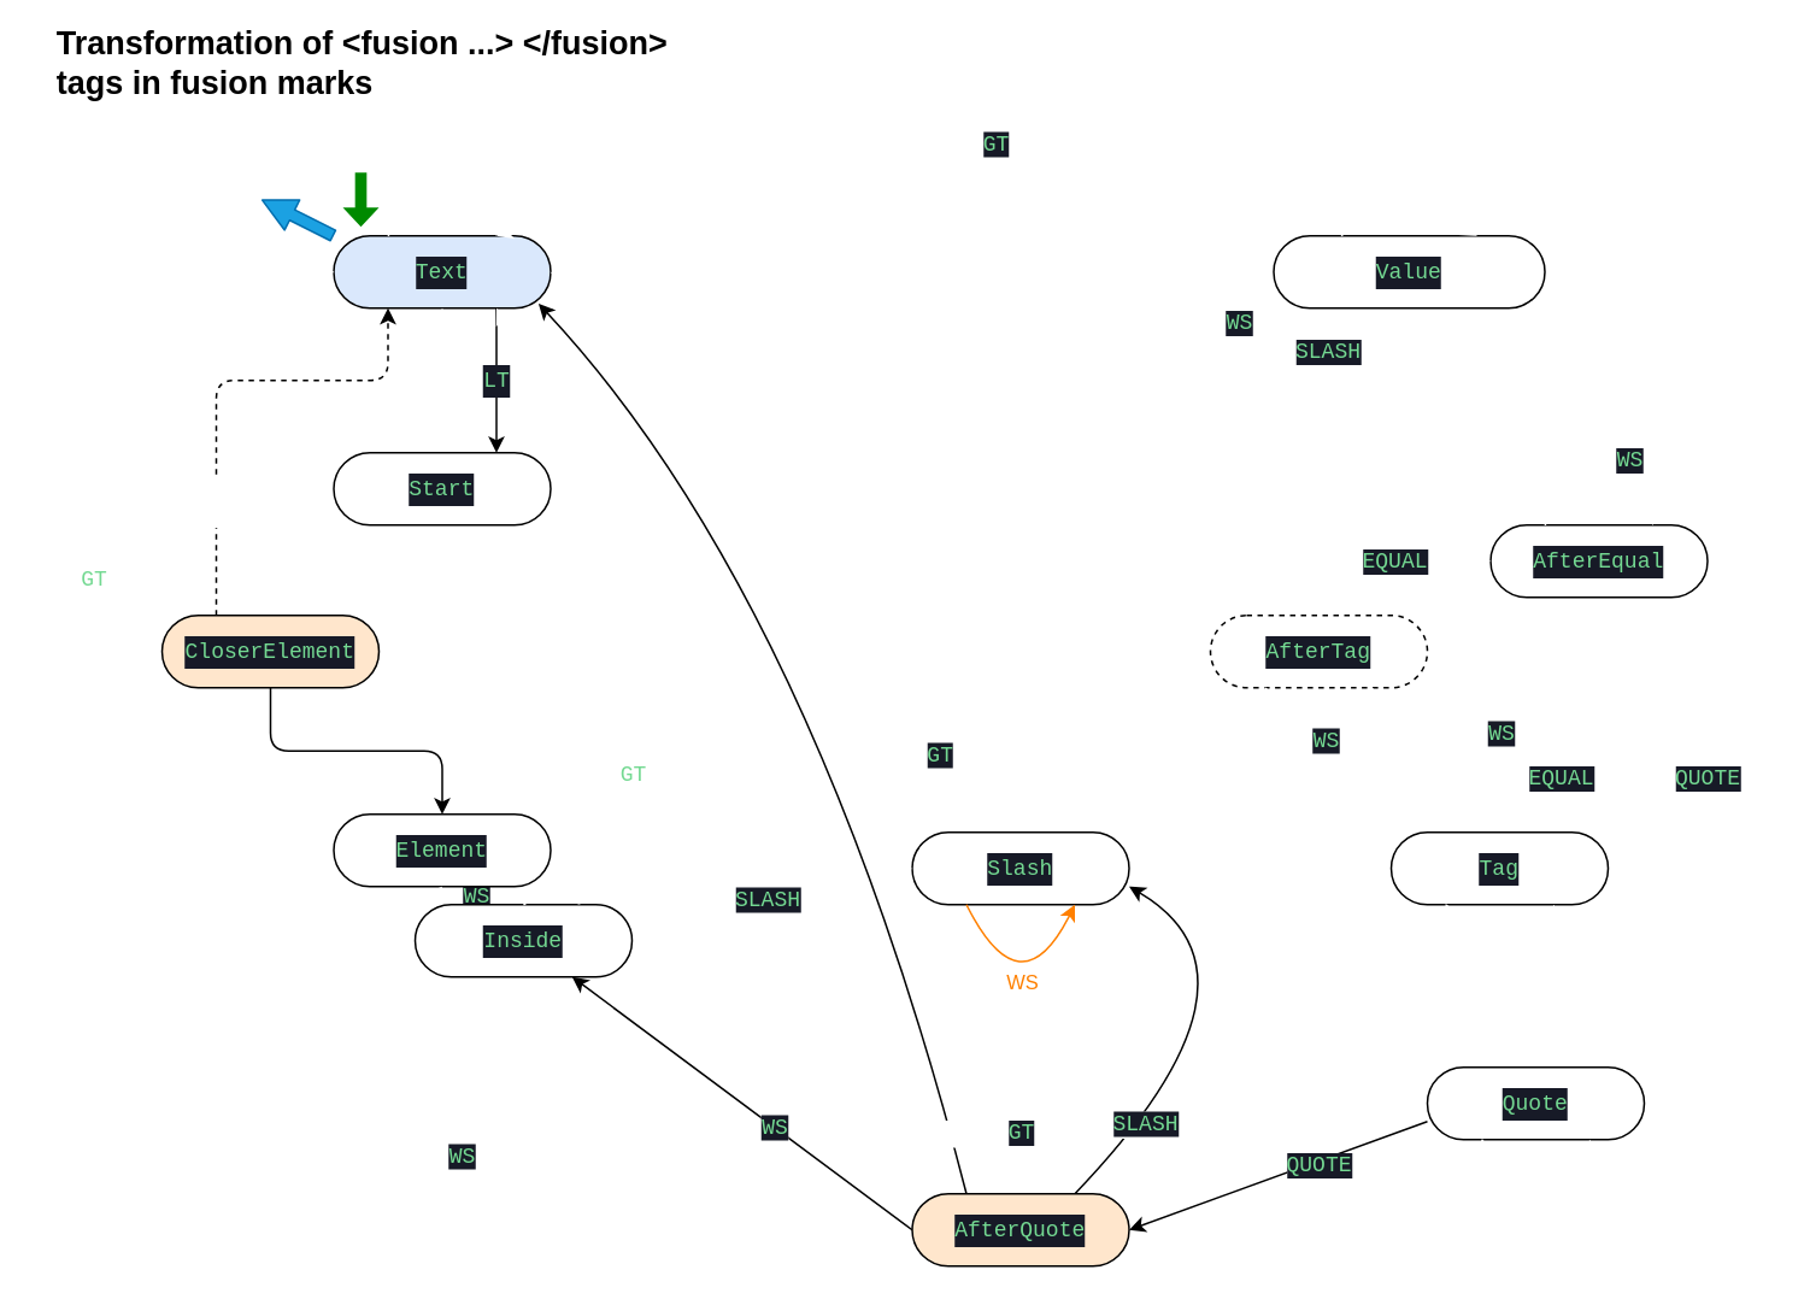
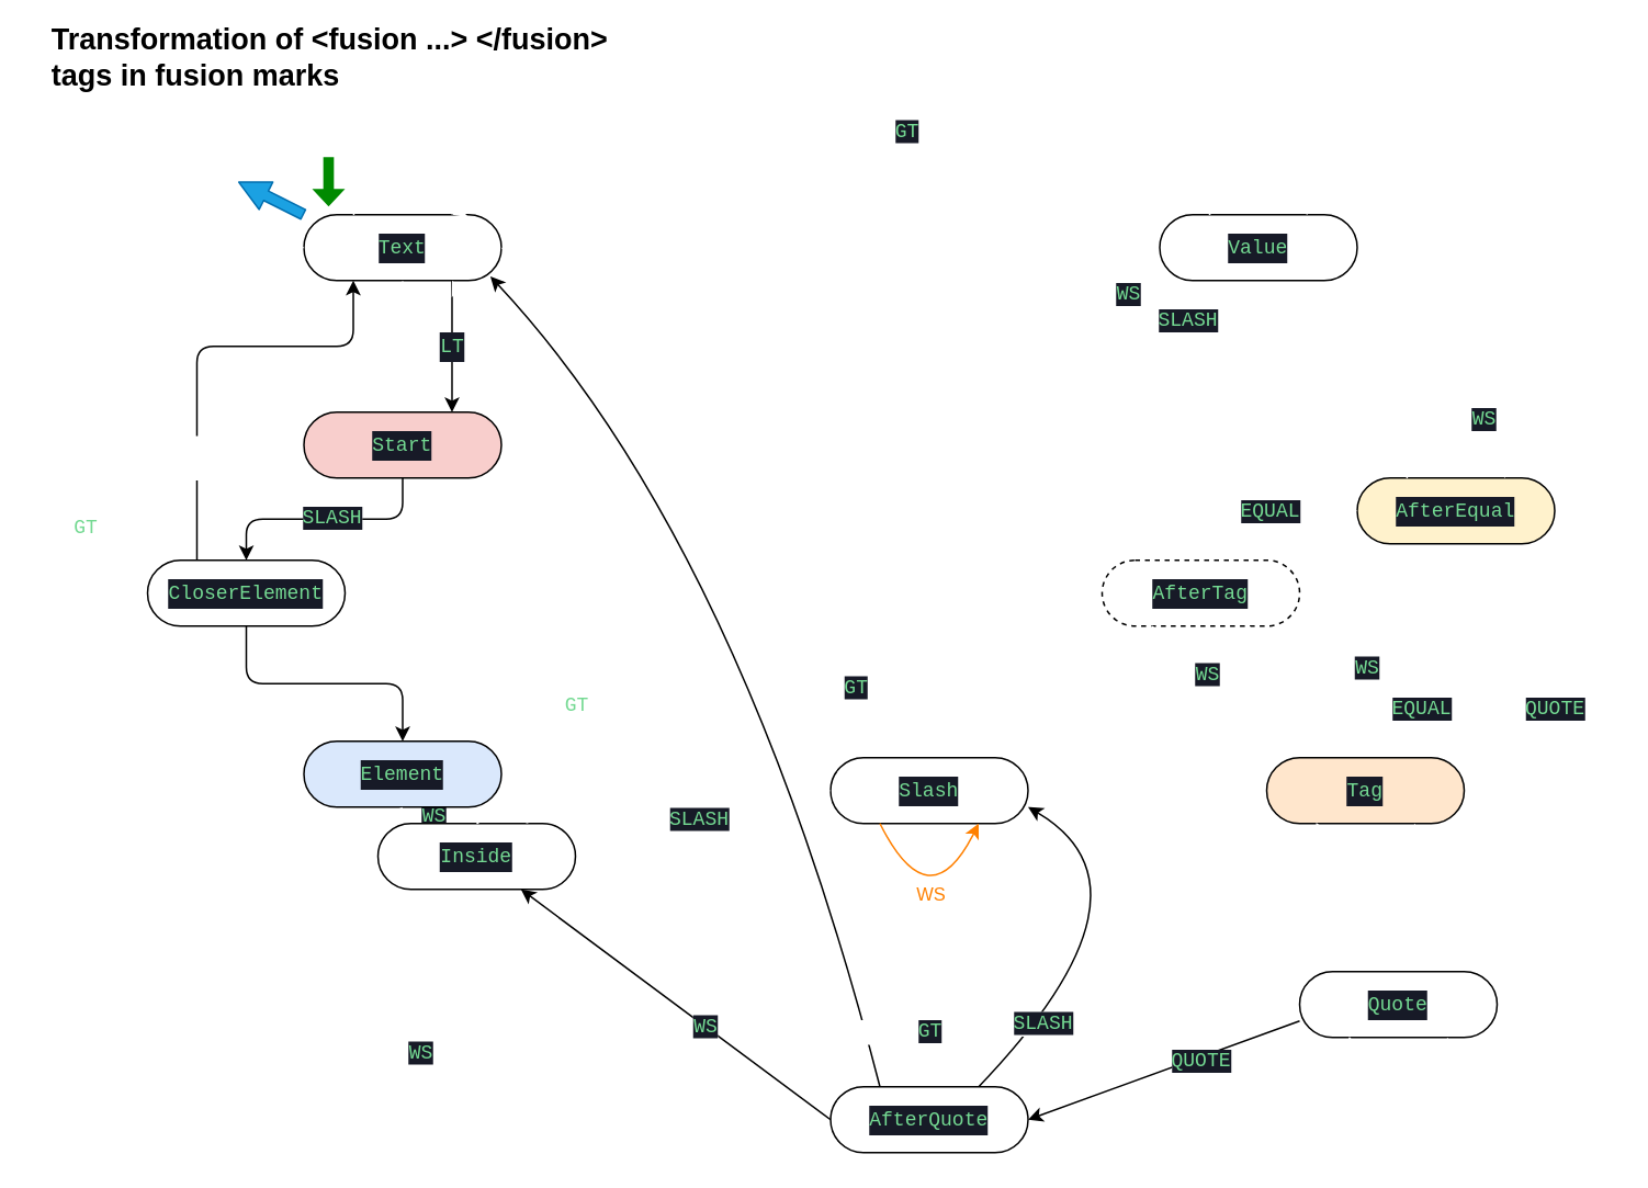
- <mxCell id="3" value="&lt;div style=&quot;color: rgb(229 , 229 , 229) ; background-color: rgb(23 , 26 , 39) ; font-family: &amp;#34;menlo&amp;#34; , &amp;#34;monaco&amp;#34; , &amp;#34;courier new&amp;#34; , monospace ; line-height: 18px&quot;&gt;&lt;span style=&quot;color: #74d992&quot;&gt;Text&lt;/span&gt;&lt;/div&gt;" style="rounded=1;whiteSpace=wrap;html=1;arcSize=50;fillColor=#dae8fc;" parent="1" vertex="1"><mxGeometry x="175" y="130" width="120" height="40" as="geometry" /></mxCell>
+ <mxCell id="3" value="&lt;div style=&quot;color: rgb(229 , 229 , 229) ; background-color: rgb(23 , 26 , 39) ; font-family: &amp;#34;menlo&amp;#34; , &amp;#34;monaco&amp;#34; , &amp;#34;courier new&amp;#34; , monospace ; line-height: 18px&quot;&gt;&lt;span style=&quot;color: #74d992&quot;&gt;Text&lt;/span&gt;&lt;/div&gt;" style="rounded=1;whiteSpace=wrap;html=1;arcSize=50;" parent="1" vertex="1"><mxGeometry x="175" y="130" width="120" height="40" as="geometry" /></mxCell>
- <mxCell id="40" value="&lt;div style=&quot;background-color: rgb(23 , 26 , 39) ; font-family: &amp;#34;menlo&amp;#34; , &amp;#34;monaco&amp;#34; , &amp;#34;courier new&amp;#34; , monospace ; line-height: 18px&quot;&gt;&lt;span style=&quot;color: rgb(116 , 217 , 146)&quot;&gt;Value&lt;/span&gt;&lt;br&gt;&lt;/div&gt;" style="rounded=1;whiteSpace=wrap;html=1;arcSize=50;" parent="1" vertex="1"><mxGeometry x="695" y="130" width="150" height="40" as="geometry" /></mxCell>
+ <mxCell id="40" value="&lt;div style=&quot;background-color: rgb(23 , 26 , 39) ; font-family: &amp;#34;menlo&amp;#34; , &amp;#34;monaco&amp;#34; , &amp;#34;courier new&amp;#34; , monospace ; line-height: 18px&quot;&gt;&lt;span style=&quot;color: rgb(116 , 217 , 146)&quot;&gt;Value&lt;/span&gt;&lt;br&gt;&lt;/div&gt;" style="rounded=1;whiteSpace=wrap;html=1;arcSize=50;" parent="1" vertex="1"><mxGeometry x="695" y="130" width="120" height="40" as="geometry" /></mxCell>
- <mxCell id="77" style="edgeStyle=orthogonalEdgeStyle;html=1;exitX=0.25;exitY=0;exitDx=0;exitDy=0;entryX=0.25;entryY=1;entryDx=0;entryDy=0;dashed=1;" parent="1" source="79" target="3" edge="1"><mxGeometry relative="1" as="geometry"><Array as="points"><mxPoint x="110" y="210" /><mxPoint x="205" y="210" /></Array></mxGeometry></mxCell>
+ <mxCell id="77" style="edgeStyle=orthogonalEdgeStyle;html=1;exitX=0.25;exitY=0;exitDx=0;exitDy=0;entryX=0.25;entryY=1;entryDx=0;entryDy=0;" parent="1" source="79" target="3" edge="1"><mxGeometry relative="1" as="geometry"><Array as="points"><mxPoint x="110" y="210" /><mxPoint x="205" y="210" /></Array></mxGeometry></mxCell>
- <mxCell id="9" value="&lt;div style=&quot;color: rgb(229 , 229 , 229) ; background-color: rgb(23 , 26 , 39) ; font-family: &amp;#34;menlo&amp;#34; , &amp;#34;monaco&amp;#34; , &amp;#34;courier new&amp;#34; , monospace ; line-height: 18px&quot;&gt;&lt;span style=&quot;color: #74d992&quot;&gt;Start&lt;/span&gt;&lt;/div&gt;" style="rounded=1;whiteSpace=wrap;html=1;arcSize=50;" parent="1" vertex="1"><mxGeometry x="175" y="250" width="120" height="40" as="geometry" /></mxCell>
+ <mxCell id="9" value="&lt;div style=&quot;color: rgb(229 , 229 , 229) ; background-color: rgb(23 , 26 , 39) ; font-family: &amp;#34;menlo&amp;#34; , &amp;#34;monaco&amp;#34; , &amp;#34;courier new&amp;#34; , monospace ; line-height: 18px&quot;&gt;&lt;span style=&quot;color: #74d992&quot;&gt;Start&lt;/span&gt;&lt;/div&gt;" style="rounded=1;whiteSpace=wrap;html=1;arcSize=50;fillColor=#f8cecc;" parent="1" vertex="1"><mxGeometry x="175" y="250" width="120" height="40" as="geometry" /></mxCell>
- <mxCell id="4" value="nameStarterChar" style="edgeStyle=none;curved=1;html=1;exitX=0.75;exitY=1;exitDx=0;exitDy=0;fontColor=#FFFFFF;strokeColor=#FFFFFF;" parent="1" source="9" target="86" edge="1"><mxGeometry relative="1" as="geometry" /></mxCell>
+ <mxCell id="4" value="nameStarterChar" style="edgeStyle=none;curved=1;html=1;exitX=0.75;exitY=1;exitDx=0;exitDy=0;fontColor=#FFFFFF;strokeColor=#FFFFFF;entryX=0.75;entryY=0;entryDx=0;entryDy=0;" parent="1" source="9" target="14" edge="1"><mxGeometry relative="1" as="geometry" /></mxCell>
- <mxCell id="30" value="&lt;div style=&quot;color: rgb(229 , 229 , 229) ; background-color: rgb(23 , 26 , 39) ; font-family: &amp;#34;menlo&amp;#34; , &amp;#34;monaco&amp;#34; , &amp;#34;courier new&amp;#34; , monospace ; line-height: 18px&quot;&gt;&lt;span style=&quot;color: #74d992&quot;&gt;AfterEqual&lt;/span&gt;&lt;/div&gt;" style="rounded=1;whiteSpace=wrap;html=1;arcSize=50;" parent="1" vertex="1"><mxGeometry x="815" y="290" width="120" height="40" as="geometry" /></mxCell>
+ <mxCell id="30" value="&lt;div style=&quot;color: rgb(229 , 229 , 229) ; background-color: rgb(23 , 26 , 39) ; font-family: &amp;#34;menlo&amp;#34; , &amp;#34;monaco&amp;#34; , &amp;#34;courier new&amp;#34; , monospace ; line-height: 18px&quot;&gt;&lt;span style=&quot;color: #74d992&quot;&gt;AfterEqual&lt;/span&gt;&lt;/div&gt;" style="rounded=1;whiteSpace=wrap;html=1;arcSize=50;fillColor=#fff2cc;" parent="1" vertex="1"><mxGeometry x="815" y="290" width="120" height="40" as="geometry" /></mxCell>
+ <mxCell id="7" style="edgeStyle=orthogonalEdgeStyle;html=1;exitX=0.5;exitY=1;exitDx=0;exitDy=0;" parent="1" source="9" target="79" edge="1"><mxGeometry relative="1" as="geometry" /></mxCell>
+ <mxCell id="8" value="&lt;span style=&quot;color: rgb(116 , 217 , 146) ; font-family: &amp;#34;menlo&amp;#34; , &amp;#34;monaco&amp;#34; , &amp;#34;courier new&amp;#34; , monospace ; font-size: 12px ; background-color: rgb(23 , 26 , 39)&quot;&gt;SLASH&lt;/span&gt;" style="edgeLabel;html=1;align=center;verticalAlign=middle;resizable=0;points=[];" parent="7" vertex="1" connectable="0"><mxGeometry x="-0.053" y="-1" relative="1" as="geometry"><mxPoint as="offset" /></mxGeometry></mxCell>
- <mxCell id="70" style="edgeStyle=none;curved=1;html=1;exitX=0.25;exitY=0;exitDx=0;exitDy=0;fontColor=#FFFFFF;strokeColor=#FFFFFF;entryX=1;entryY=0.25;entryDx=0;entryDy=0;" parent="1" source="25" target="3" edge="1"><mxGeometry relative="1" as="geometry"><mxPoint x="670" y="320" as="sourcePoint" /><mxPoint x="260" y="110" as="targetPoint" /><Array as="points"><mxPoint x="520" y="170" /></Array></mxGeometry></mxCell>
- <mxCell id="71" value="other (back)" style="edgeLabel;html=1;align=center;verticalAlign=middle;resizable=0;points=[];fontColor=#FFFFFF;" parent="70" vertex="1" connectable="0"><mxGeometry x="-0.786" relative="1" as="geometry"><mxPoint x="6" y="6" as="offset" /></mxGeometry></mxCell>
- <mxCell id="79" value="&lt;div style=&quot;color: rgb(229 , 229 , 229) ; background-color: rgb(23 , 26 , 39) ; font-family: &amp;#34;menlo&amp;#34; , &amp;#34;monaco&amp;#34; , &amp;#34;courier new&amp;#34; , monospace ; line-height: 18px&quot;&gt;&lt;span style=&quot;color: #74d992&quot;&gt;CloserElement&lt;/span&gt;&lt;/div&gt;" style="rounded=1;whiteSpace=wrap;html=1;arcSize=50;fillColor=#ffe6cc;" parent="1" vertex="1"><mxGeometry x="80" y="340" width="120" height="40" as="geometry" /></mxCell>
+ <mxCell id="79" value="&lt;div style=&quot;color: rgb(229 , 229 , 229) ; background-color: rgb(23 , 26 , 39) ; font-family: &amp;#34;menlo&amp;#34; , &amp;#34;monaco&amp;#34; , &amp;#34;courier new&amp;#34; , monospace ; line-height: 18px&quot;&gt;&lt;span style=&quot;color: #74d992&quot;&gt;CloserElement&lt;/span&gt;&lt;/div&gt;" style="rounded=1;whiteSpace=wrap;html=1;arcSize=50;" parent="1" vertex="1"><mxGeometry x="80" y="340" width="120" height="40" as="geometry" /></mxCell>
- <mxCell id="22" style="edgeStyle=orthogonalEdgeStyle;html=1;fontColor=#FFFFFF;strokeColor=#FFFFFF;entryX=1;entryY=0.5;entryDx=0;entryDy=0;exitX=0.5;exitY=0;exitDx=0;exitDy=0;endArrow=none;" parent="1" source="24" target="25" edge="1"><mxGeometry relative="1" as="geometry"><mxPoint x="820" y="470" as="sourcePoint" /></mxGeometry></mxCell>
+ <mxCell id="22" style="edgeStyle=orthogonalEdgeStyle;html=1;fontColor=#FFFFFF;strokeColor=#FFFFFF;entryX=1;entryY=0.5;entryDx=0;entryDy=0;exitX=0.5;exitY=0;exitDx=0;exitDy=0;" parent="1" source="24" target="25" edge="1"><mxGeometry relative="1" as="geometry"><mxPoint x="820" y="470" as="sourcePoint" /></mxGeometry></mxCell>
- <mxCell id="20" style="edgeStyle=orthogonalEdgeStyle;html=1;exitX=0.75;exitY=0;exitDx=0;exitDy=0;entryX=0.5;entryY=1;entryDx=0;entryDy=0;fontColor=#FFFFFF;strokeColor=#FFFFFF;endArrow=diamond;" parent="1" source="24" target="30" edge="1"><mxGeometry relative="1" as="geometry" /></mxCell>
+ <mxCell id="20" style="edgeStyle=orthogonalEdgeStyle;html=1;exitX=0.75;exitY=0;exitDx=0;exitDy=0;entryX=0.5;entryY=1;entryDx=0;entryDy=0;fontColor=#FFFFFF;strokeColor=#FFFFFF;" parent="1" source="24" target="30" edge="1"><mxGeometry relative="1" as="geometry" /></mxCell>
- <mxCell id="14" value="&lt;div style=&quot;color: rgb(229 , 229 , 229) ; background-color: rgb(23 , 26 , 39) ; font-family: &amp;#34;menlo&amp;#34; , &amp;#34;monaco&amp;#34; , &amp;#34;courier new&amp;#34; , monospace ; line-height: 18px&quot;&gt;&lt;span style=&quot;color: #74d992&quot;&gt;Element&lt;/span&gt;&lt;/div&gt;" style="rounded=1;whiteSpace=wrap;html=1;arcSize=50;" parent="1" vertex="1"><mxGeometry x="175" y="450" width="120" height="40" as="geometry" /></mxCell>
+ <mxCell id="14" value="&lt;div style=&quot;color: rgb(229 , 229 , 229) ; background-color: rgb(23 , 26 , 39) ; font-family: &amp;#34;menlo&amp;#34; , &amp;#34;monaco&amp;#34; , &amp;#34;courier new&amp;#34; , monospace ; line-height: 18px&quot;&gt;&lt;span style=&quot;color: #74d992&quot;&gt;Element&lt;/span&gt;&lt;/div&gt;" style="rounded=1;whiteSpace=wrap;html=1;arcSize=50;fillColor=#dae8fc;" parent="1" vertex="1"><mxGeometry x="175" y="450" width="120" height="40" as="geometry" /></mxCell>
- <mxCell id="24" value="&lt;div style=&quot;color: rgb(229 , 229 , 229) ; background-color: rgb(23 , 26 , 39) ; font-family: &amp;#34;menlo&amp;#34; , &amp;#34;monaco&amp;#34; , &amp;#34;courier new&amp;#34; , monospace ; line-height: 18px&quot;&gt;&lt;span style=&quot;color: #74d992&quot;&gt;Tag&lt;/span&gt;&lt;/div&gt;" style="rounded=1;whiteSpace=wrap;html=1;arcSize=50;" parent="1" vertex="1"><mxGeometry x="760" y="460" width="120" height="40" as="geometry" /></mxCell>
+ <mxCell id="24" value="&lt;div style=&quot;color: rgb(229 , 229 , 229) ; background-color: rgb(23 , 26 , 39) ; font-family: &amp;#34;menlo&amp;#34; , &amp;#34;monaco&amp;#34; , &amp;#34;courier new&amp;#34; , monospace ; line-height: 18px&quot;&gt;&lt;span style=&quot;color: #74d992&quot;&gt;Tag&lt;/span&gt;&lt;/div&gt;" style="rounded=1;whiteSpace=wrap;html=1;arcSize=50;fillColor=#ffe6cc;" parent="1" vertex="1"><mxGeometry x="760" y="460" width="120" height="40" as="geometry" /></mxCell>
- <mxCell id="86" value="&lt;div style=&quot;background-color: rgb(23 , 26 , 39) ; font-family: &amp;#34;menlo&amp;#34; , &amp;#34;monaco&amp;#34; , &amp;#34;courier new&amp;#34; , monospace ; line-height: 18px&quot;&gt;&lt;font color=&quot;#74d992&quot;&gt;AfterQuote&lt;/font&gt;&lt;/div&gt;" style="rounded=1;whiteSpace=wrap;html=1;arcSize=50;fillColor=#ffe6cc;" vertex="1" parent="1"><mxGeometry x="495" y="660" width="120" height="40" as="geometry" /></mxCell>
+ <mxCell id="86" value="&lt;div style=&quot;background-color: rgb(23 , 26 , 39) ; font-family: &amp;#34;menlo&amp;#34; , &amp;#34;monaco&amp;#34; , &amp;#34;courier new&amp;#34; , monospace ; line-height: 18px&quot;&gt;&lt;font color=&quot;#74d992&quot;&gt;AfterQuote&lt;/font&gt;&lt;/div&gt;" style="rounded=1;whiteSpace=wrap;html=1;arcSize=50;" vertex="1" parent="1"><mxGeometry x="495" y="660" width="120" height="40" as="geometry" /></mxCell>
